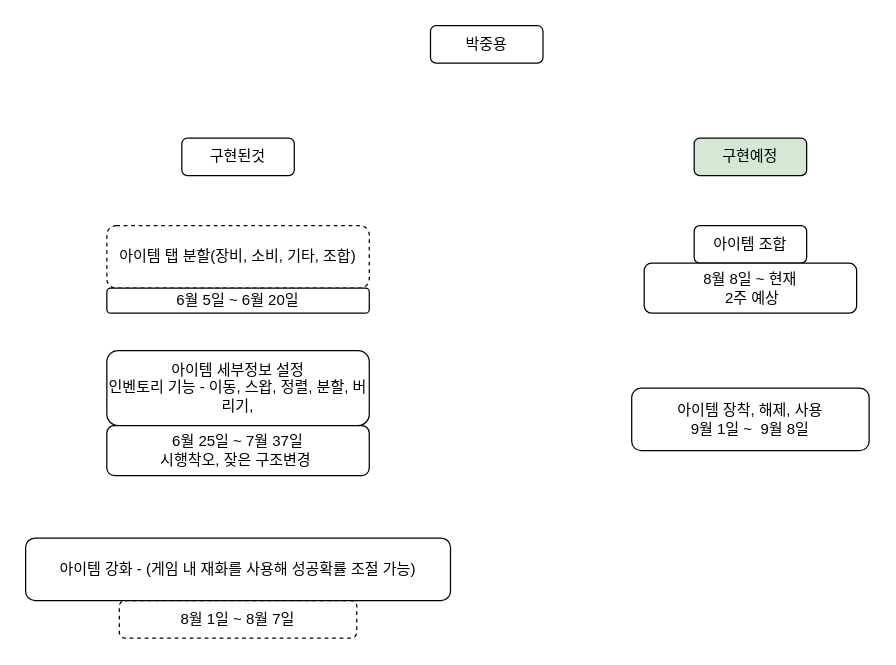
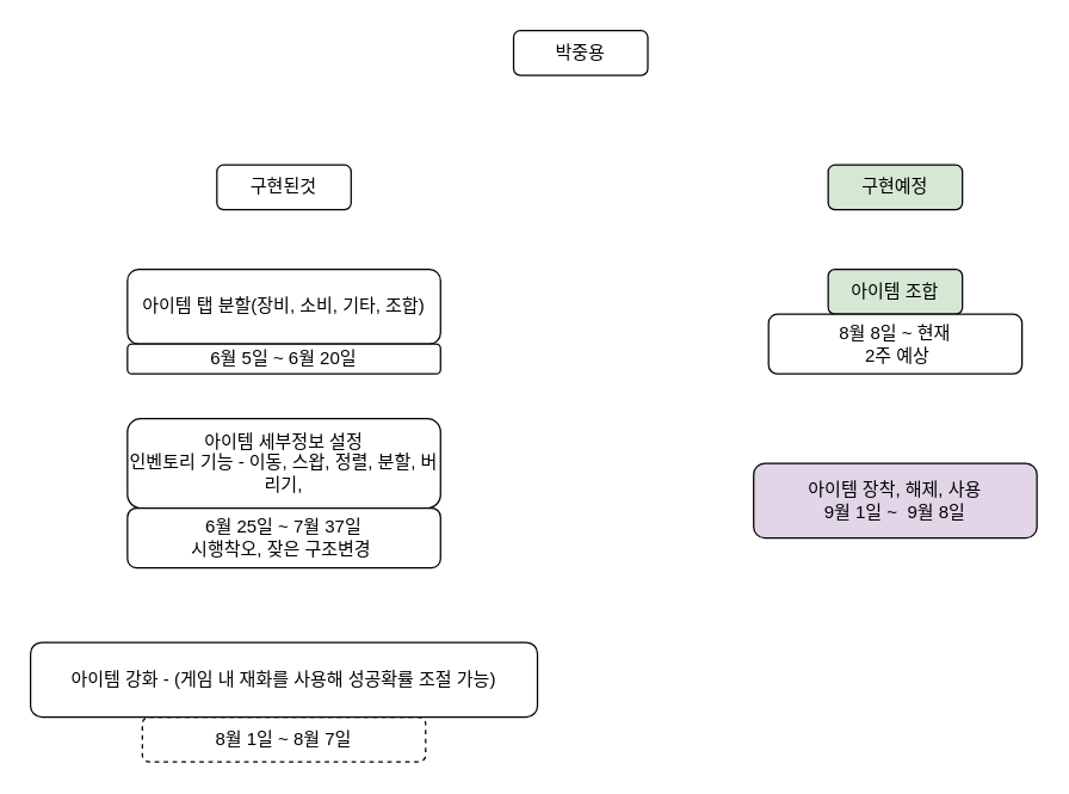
- <mxCell id="6" value="아이템 조합" style="rounded=1;whiteSpace=wrap;html=1;" vertex="1" parent="1"><mxGeometry x="555" y="180" width="90" height="30" as="geometry" /></mxCell>
+ <mxCell id="6" value="아이템 조합" style="rounded=1;whiteSpace=wrap;html=1;fillColor=#d5e8d4;" vertex="1" parent="1"><mxGeometry x="555" y="180" width="90" height="30" as="geometry" /></mxCell>
- <mxCell id="4" value="아이템 탭 분할(장비, 소비, 기타, 조합)" style="rounded=1;whiteSpace=wrap;html=1;dashed=1;" vertex="1" parent="1"><mxGeometry x="85" y="180" width="210" height="50" as="geometry" /></mxCell>
+ <mxCell id="4" value="아이템 탭 분할(장비, 소비, 기타, 조합)" style="rounded=1;whiteSpace=wrap;html=1;" vertex="1" parent="1"><mxGeometry x="85" y="180" width="210" height="50" as="geometry" /></mxCell>
- <mxCell id="5" value="아이템 장착, 해제, 사용&lt;br&gt;9월 1일 ~&amp;nbsp; 9월 8일" style="rounded=1;whiteSpace=wrap;html=1;" vertex="1" parent="1"><mxGeometry x="505" y="310" width="190" height="50" as="geometry" /></mxCell>
+ <mxCell id="5" value="아이템 장착, 해제, 사용&lt;br&gt;9월 1일 ~&amp;nbsp; 9월 8일" style="rounded=1;whiteSpace=wrap;html=1;fillColor=#e1d5e7;" vertex="1" parent="1"><mxGeometry x="505" y="310" width="190" height="50" as="geometry" /></mxCell>
